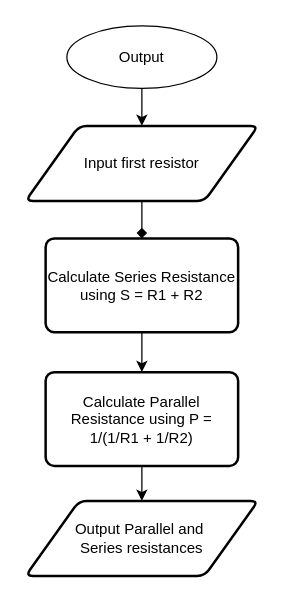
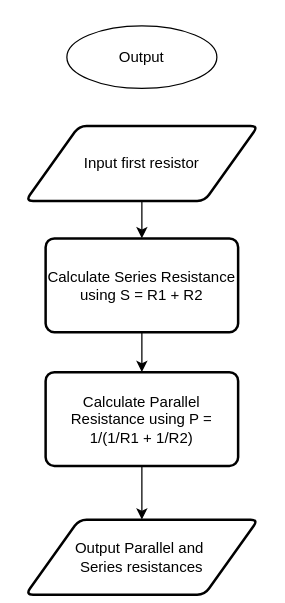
- <mxCell id="2" value="" style="edgeStyle=orthogonalEdgeStyle;rounded=0;orthogonalLoop=1;jettySize=auto;html=1;" edge="1" parent="1" source="3" target="5"><mxGeometry relative="1" as="geometry" /></mxCell>
- <mxCell id="4" value="" style="edgeStyle=orthogonalEdgeStyle;rounded=0;orthogonalLoop=1;jettySize=auto;html=1;endArrow=diamond;" edge="1" parent="1" source="5" target="7"><mxGeometry relative="1" as="geometry" /></mxCell>
+ <mxCell id="4" value="" style="edgeStyle=orthogonalEdgeStyle;rounded=0;orthogonalLoop=1;jettySize=auto;html=1;" edge="1" parent="1" source="5" target="7"><mxGeometry relative="1" as="geometry" /></mxCell>
- <mxCell id="10" value="Output Parallel and&amp;nbsp;&lt;div&gt;Series resistances&lt;/div&gt;" style="shape=parallelogram;html=1;strokeWidth=2;perimeter=parallelogramPerimeter;whiteSpace=wrap;rounded=1;arcSize=12;size=0.23;" vertex="1" parent="1"><mxGeometry x="20" y="400" width="186" height="60" as="geometry" /></mxCell>
+ <mxCell id="10" value="Output Parallel and&amp;nbsp;&lt;div&gt;Series resistances&lt;/div&gt;" style="shape=parallelogram;html=1;strokeWidth=2;perimeter=parallelogramPerimeter;whiteSpace=wrap;rounded=1;arcSize=12;size=0.23;" vertex="1" parent="1"><mxGeometry x="20" y="415" width="186" height="60" as="geometry" /></mxCell>
